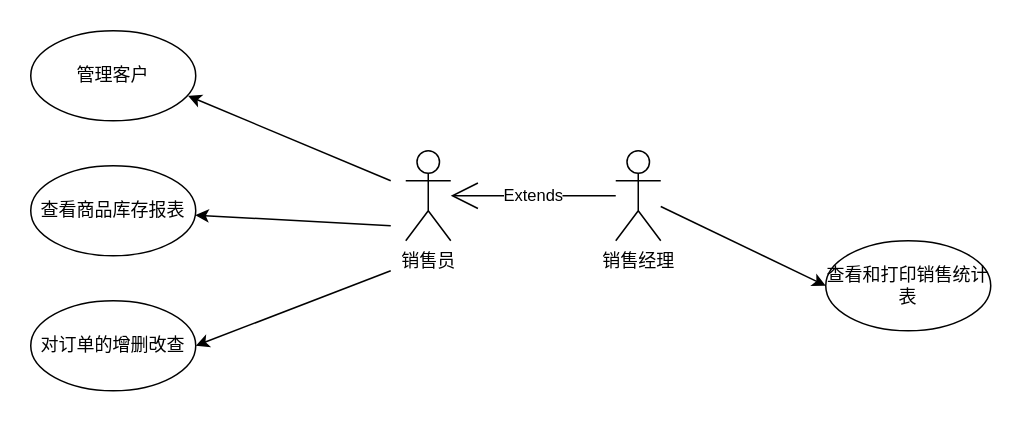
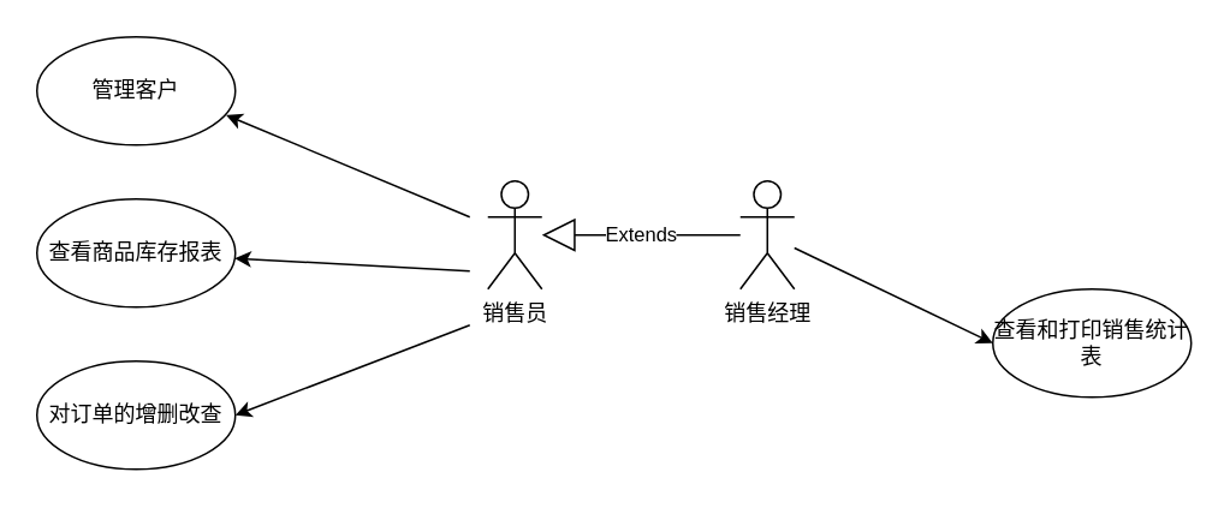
- <mxCell id="10" value="Extends" style="endArrow=open;endSize=16;endFill=0;html=1;rounded=0;" edge="1" parent="1" source="6" target="5"><mxGeometry width="160" relative="1" as="geometry"><mxPoint x="240" y="220" as="sourcePoint" /><mxPoint x="400" y="220" as="targetPoint" /></mxGeometry></mxCell>
+ <mxCell id="10" value="Extends" style="endArrow=block;endSize=16;endFill=0;html=1;rounded=0;" edge="1" parent="1" source="6" target="5"><mxGeometry width="160" relative="1" as="geometry"><mxPoint x="240" y="220" as="sourcePoint" /><mxPoint x="400" y="220" as="targetPoint" /></mxGeometry></mxCell>
